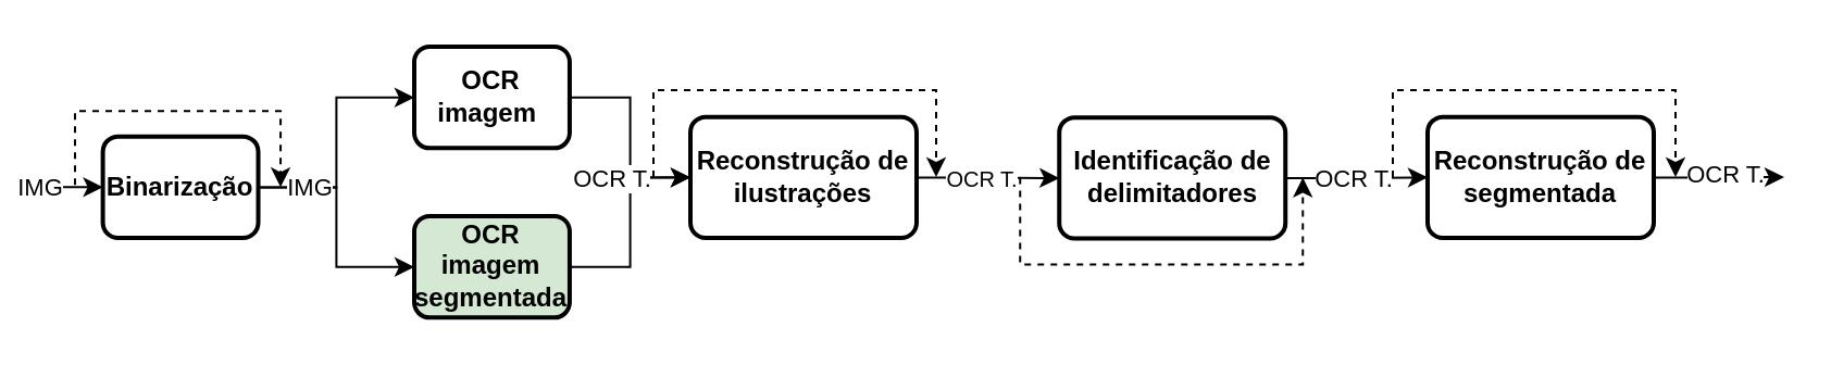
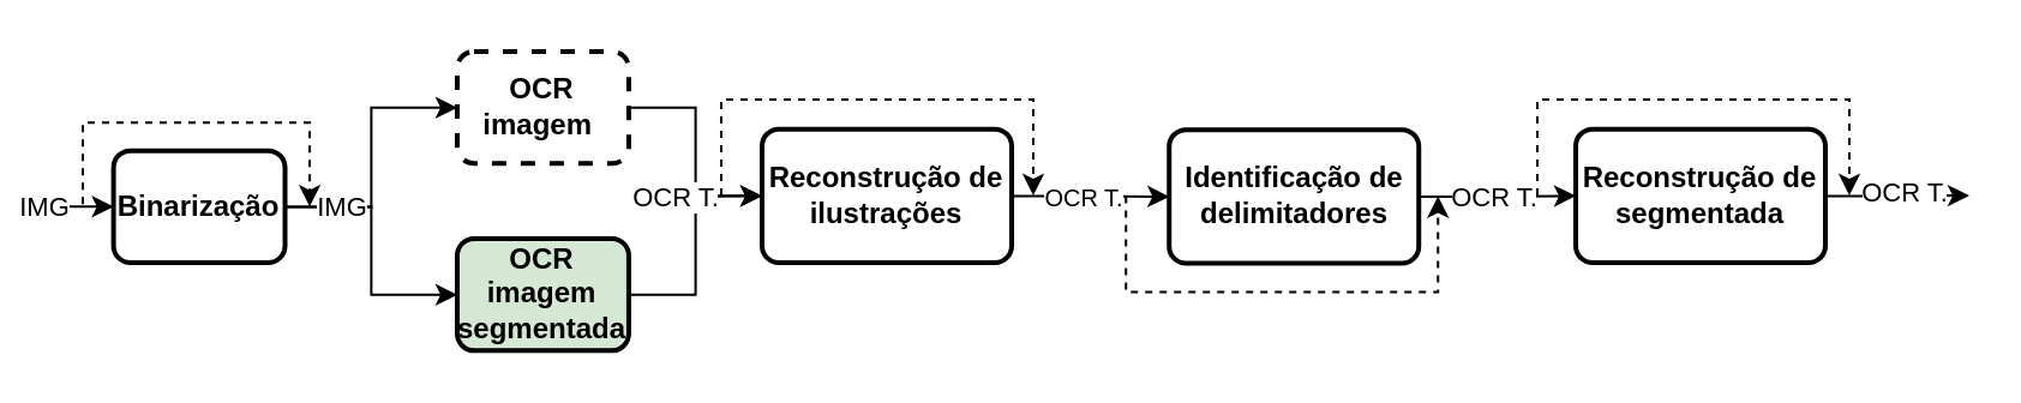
- <mxCell id="10" value="&lt;b&gt;OCR imagem&amp;nbsp;&lt;/b&gt;" style="rounded=1;whiteSpace=wrap;html=1;absoluteArcSize=1;arcSize=14;strokeWidth=2;" vertex="1" parent="1"><mxGeometry x="189.996" y="20.997" width="71.457" height="46.667" as="geometry" /></mxCell>
+ <mxCell id="10" value="&lt;b&gt;OCR imagem&amp;nbsp;&lt;/b&gt;" style="rounded=1;whiteSpace=wrap;html=1;absoluteArcSize=1;arcSize=14;strokeWidth=2;dashed=1;" vertex="1" parent="1"><mxGeometry x="189.996" y="20.997" width="71.457" height="46.667" as="geometry" /></mxCell>
